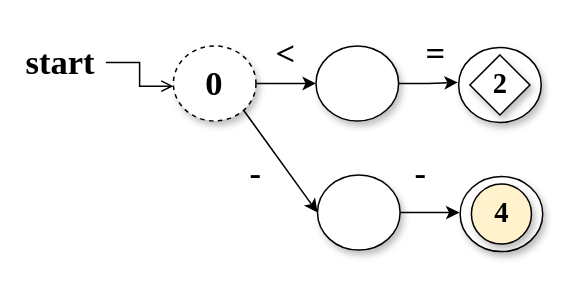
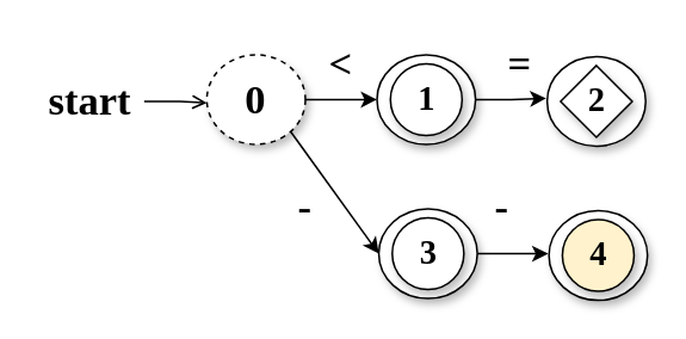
- <mxCell id="15" value="&lt;b&gt;&lt;font face=&quot;Comic Sans MS&quot; style=&quot;font-size: 23px&quot;&gt;start&lt;/font&gt;&lt;/b&gt;" style="text;html=1;strokeColor=none;fillColor=none;align=center;verticalAlign=middle;whiteSpace=wrap;rounded=0;" vertex="1" parent="1"><mxGeometry x="10" y="26" width="60" height="30" as="geometry" /></mxCell>
+ <mxCell id="15" value="&lt;b&gt;&lt;font face=&quot;Comic Sans MS&quot; style=&quot;font-size: 23px&quot;&gt;start&lt;/font&gt;&lt;/b&gt;" style="text;html=1;strokeColor=none;fillColor=none;align=center;verticalAlign=middle;whiteSpace=wrap;rounded=0;" vertex="1" parent="1"><mxGeometry x="20" y="41" width="60" height="30" as="geometry" /></mxCell>
+ <mxCell id="6" value="&lt;b&gt;&lt;font style=&quot;font-size: 19px&quot;&gt;1&lt;/font&gt;&lt;/b&gt;" style="ellipse;whiteSpace=wrap;html=1;rounded=0;shadow=1;comic=0;labelBackgroundColor=none;strokeWidth=1;fontFamily=Verdana;fontSize=12;align=center;" vertex="1" parent="1"><mxGeometry x="217.5" y="35" width="40" height="40" as="geometry" /></mxCell>
+ <mxCell id="11" value="&lt;b&gt;&lt;font style=&quot;font-size: 19px&quot;&gt;3&lt;/font&gt;&lt;/b&gt;" style="ellipse;whiteSpace=wrap;html=1;rounded=0;shadow=1;comic=0;labelBackgroundColor=none;strokeWidth=1;fontFamily=Verdana;fontSize=12;align=center;" vertex="1" parent="1"><mxGeometry x="218.5" y="121" width="40" height="40" as="geometry" /></mxCell>
